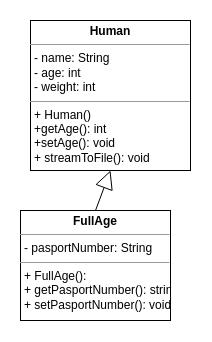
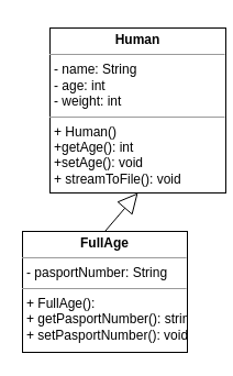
- <mxCell id="2" value="&lt;p style=&quot;margin: 0px ; margin-top: 4px ; text-align: center&quot;&gt;&lt;b&gt;Human&lt;/b&gt;&lt;br&gt;&lt;/p&gt;&lt;hr size=&quot;1&quot;&gt;&lt;p style=&quot;margin: 0px ; margin-left: 4px&quot;&gt;- name: String&lt;br&gt;&lt;/p&gt;&lt;p style=&quot;margin: 0px ; margin-left: 4px&quot;&gt;- age: int&lt;/p&gt;&lt;p style=&quot;margin: 0px ; margin-left: 4px&quot;&gt;- weight: int&lt;/p&gt;&lt;hr size=&quot;1&quot;&gt;&lt;p style=&quot;margin: 0px ; margin-left: 4px&quot;&gt;+ Human()&lt;/p&gt;&lt;p style=&quot;margin: 0px ; margin-left: 4px&quot;&gt;+getAge(): int&lt;br&gt;&lt;/p&gt;&lt;p style=&quot;margin: 0px ; margin-left: 4px&quot;&gt;+setAge(): void&lt;br&gt;&lt;/p&gt;&lt;p style=&quot;margin: 0px ; margin-left: 4px&quot;&gt;+ streamToFile(): void&lt;br&gt;&lt;/p&gt;&lt;p style=&quot;margin: 0px ; margin-left: 4px&quot;&gt;&lt;br&gt;&lt;/p&gt;" style="verticalAlign=top;align=left;overflow=fill;fontSize=12;fontFamily=Helvetica;html=1;" parent="1" vertex="1"><mxGeometry x="30" y="20" width="160" height="150" as="geometry" /></mxCell>
+ <mxCell id="2" value="&lt;p style=&quot;margin: 0px ; margin-top: 4px ; text-align: center&quot;&gt;&lt;b&gt;Human&lt;/b&gt;&lt;br&gt;&lt;/p&gt;&lt;hr size=&quot;1&quot;&gt;&lt;p style=&quot;margin: 0px ; margin-left: 4px&quot;&gt;- name: String&lt;br&gt;&lt;/p&gt;&lt;p style=&quot;margin: 0px ; margin-left: 4px&quot;&gt;- age: int&lt;/p&gt;&lt;p style=&quot;margin: 0px ; margin-left: 4px&quot;&gt;- weight: int&lt;/p&gt;&lt;hr size=&quot;1&quot;&gt;&lt;p style=&quot;margin: 0px ; margin-left: 4px&quot;&gt;+ Human()&lt;/p&gt;&lt;p style=&quot;margin: 0px ; margin-left: 4px&quot;&gt;+getAge(): int&lt;br&gt;&lt;/p&gt;&lt;p style=&quot;margin: 0px ; margin-left: 4px&quot;&gt;+setAge(): void&lt;br&gt;&lt;/p&gt;&lt;p style=&quot;margin: 0px ; margin-left: 4px&quot;&gt;+ streamToFile(): void&lt;br&gt;&lt;/p&gt;&lt;p style=&quot;margin: 0px ; margin-left: 4px&quot;&gt;&lt;br&gt;&lt;/p&gt;" style="verticalAlign=top;align=left;overflow=fill;fontSize=12;fontFamily=Helvetica;html=1;" parent="1" vertex="1"><mxGeometry x="45" y="25" width="160" height="150" as="geometry" /></mxCell>
